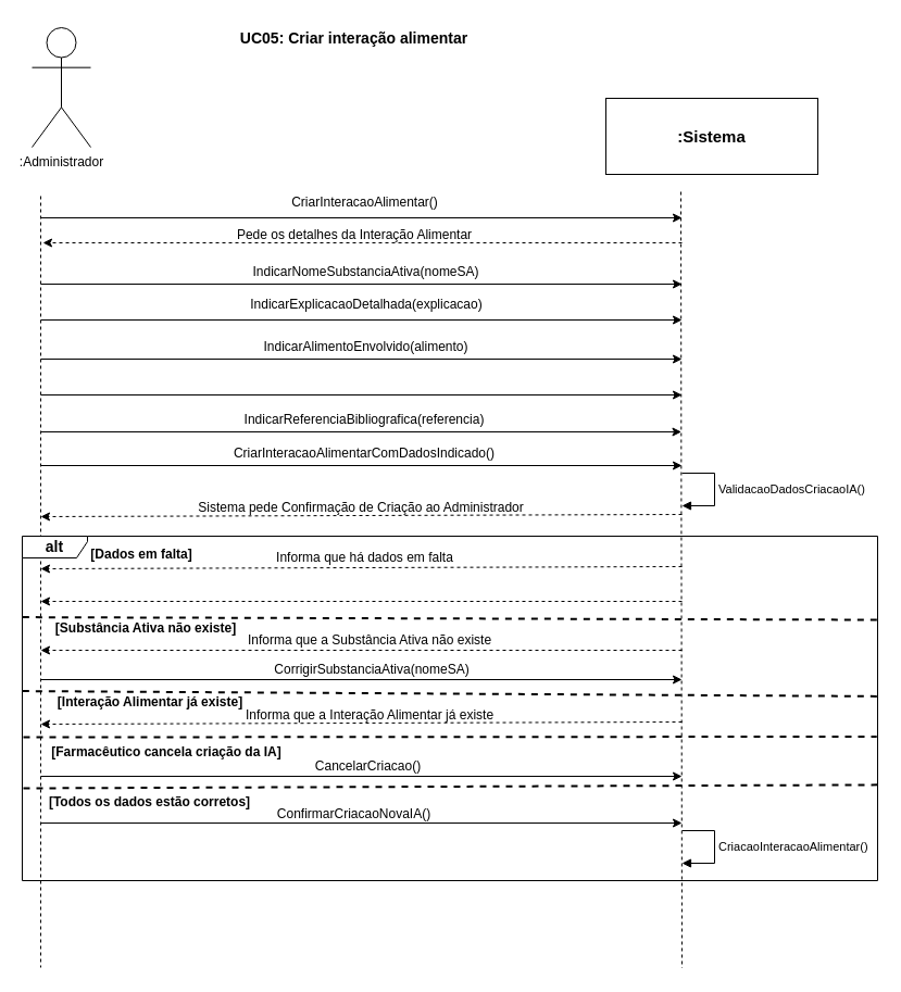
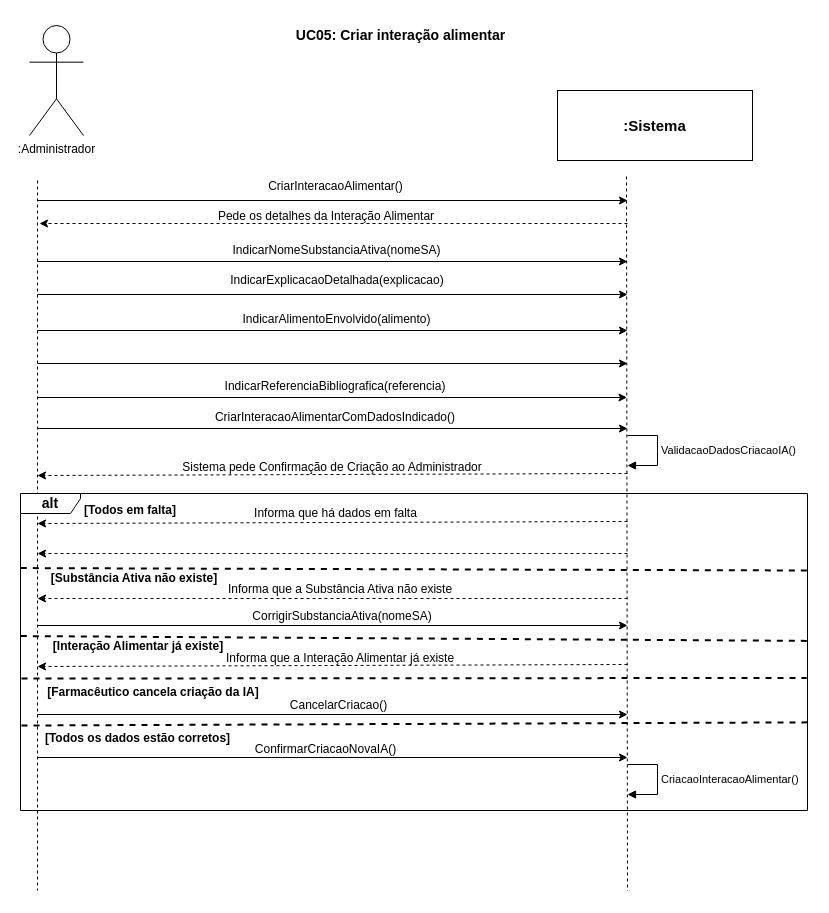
- <mxCell id="2" value="UC05: Criar interação alimentar" style="text;html=1;strokeColor=none;fillColor=none;align=center;verticalAlign=middle;whiteSpace=wrap;rounded=0;fontSize=14;fontStyle=1" parent="1" vertex="1"><mxGeometry x="212" y="20" width="227" height="30" as="geometry" /></mxCell>
+ <mxCell id="2" value="UC05: Criar interação alimentar" style="text;html=1;strokeColor=none;fillColor=none;align=center;verticalAlign=middle;whiteSpace=wrap;rounded=0;fontSize=14;fontStyle=1" parent="1" vertex="1"><mxGeometry x="287" y="20" width="227" height="30" as="geometry" /></mxCell>
- <mxCell id="12" value="[Dados em falta]" style="text;html=1;strokeColor=none;fillColor=none;align=center;verticalAlign=middle;whiteSpace=wrap;rounded=0;fontStyle=1;fontSize=12;" parent="1" vertex="1"><mxGeometry x="75" y="495" width="110" height="30" as="geometry" /></mxCell>
+ <mxCell id="12" value="[Todos em falta]" style="text;html=1;strokeColor=none;fillColor=none;align=center;verticalAlign=middle;whiteSpace=wrap;rounded=0;fontStyle=1;fontSize=12;" parent="1" vertex="1"><mxGeometry x="75" y="495" width="110" height="30" as="geometry" /></mxCell>
